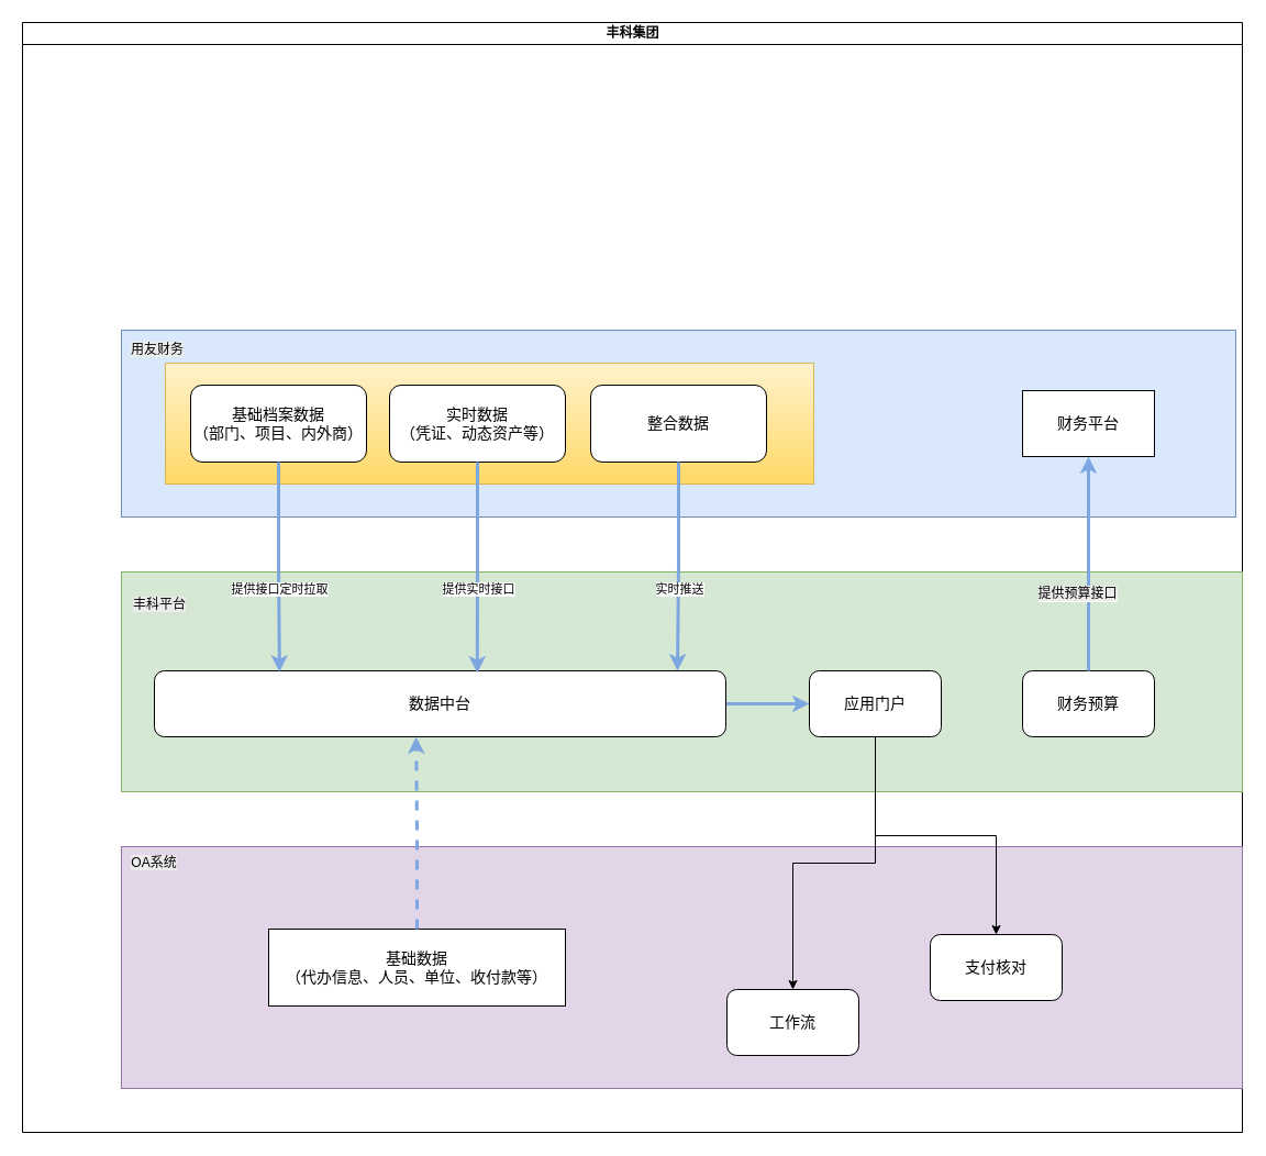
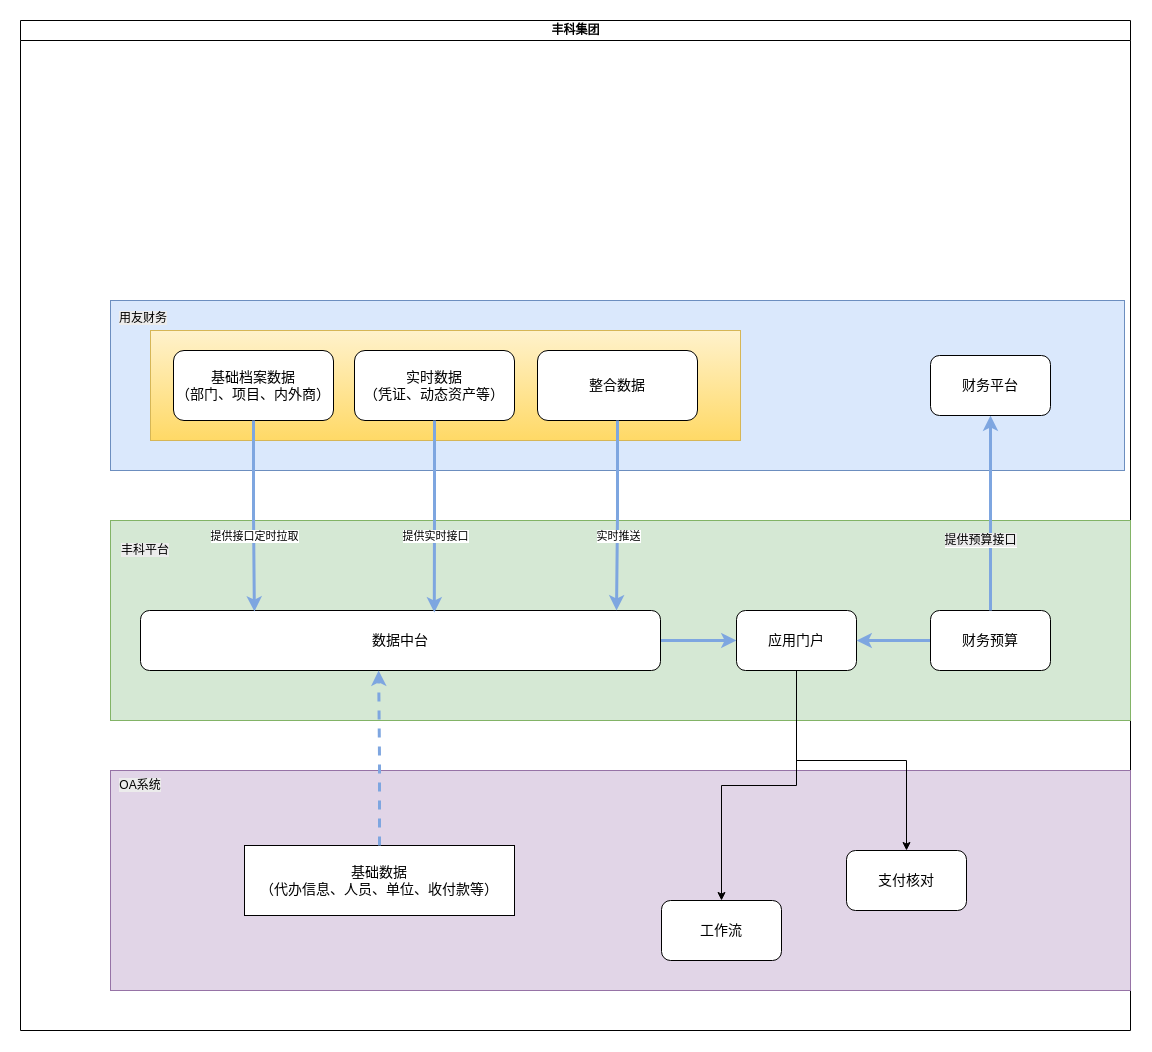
- <mxCell id="22" value="&lt;span style=&quot;font-size: 14px;&quot;&gt;财务平台&lt;/span&gt;" style="whiteSpace=wrap;html=1;rounded=0;" vertex="1" parent="2"><mxGeometry x="910" y="335" width="120" height="60" as="geometry" /></mxCell>
+ <mxCell id="22" value="&lt;span style=&quot;font-size: 14px;&quot;&gt;财务平台&lt;/span&gt;" style="rounded=1;whiteSpace=wrap;html=1;" vertex="1" parent="2"><mxGeometry x="910" y="335" width="120" height="60" as="geometry" /></mxCell>
+ <mxCell id="14" style="edgeStyle=orthogonalEdgeStyle;rounded=0;orthogonalLoop=1;jettySize=auto;html=1;strokeWidth=3;strokeColor=#7EA6E0;" edge="1" parent="2" source="15" target="10"><mxGeometry relative="1" as="geometry" /></mxCell>
